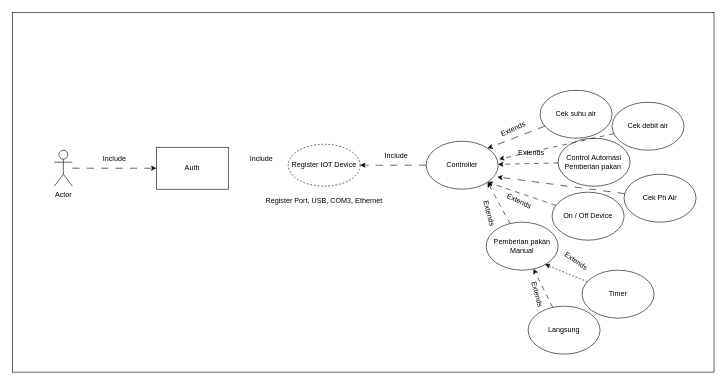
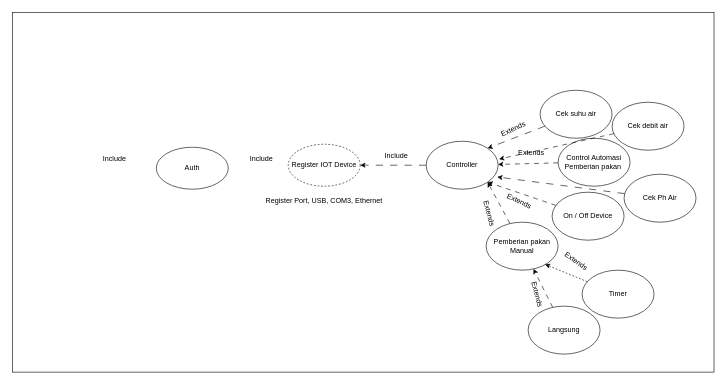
- <mxCell id="5" value="Actor" style="shape=umlActor;verticalLabelPosition=bottom;verticalAlign=top;html=1;outlineConnect=0;" vertex="1" parent="1"><mxGeometry x="90" y="250" width="30" height="60" as="geometry" /></mxCell>
- <mxCell id="4" style="rounded=0;orthogonalLoop=1;jettySize=auto;html=1;dashed=1;dashPattern=12 12;" edge="1" parent="1" source="5" target="3"><mxGeometry relative="1" as="geometry" /></mxCell>
- <mxCell id="3" value="Auth" style="whiteSpace=wrap;html=1;rounded=0;" vertex="1" parent="1"><mxGeometry x="260" y="245" width="120" height="70" as="geometry" /></mxCell>
+ <mxCell id="3" value="Auth" style="ellipse;whiteSpace=wrap;html=1;" vertex="1" parent="1"><mxGeometry x="260" y="245" width="120" height="70" as="geometry" /></mxCell>
